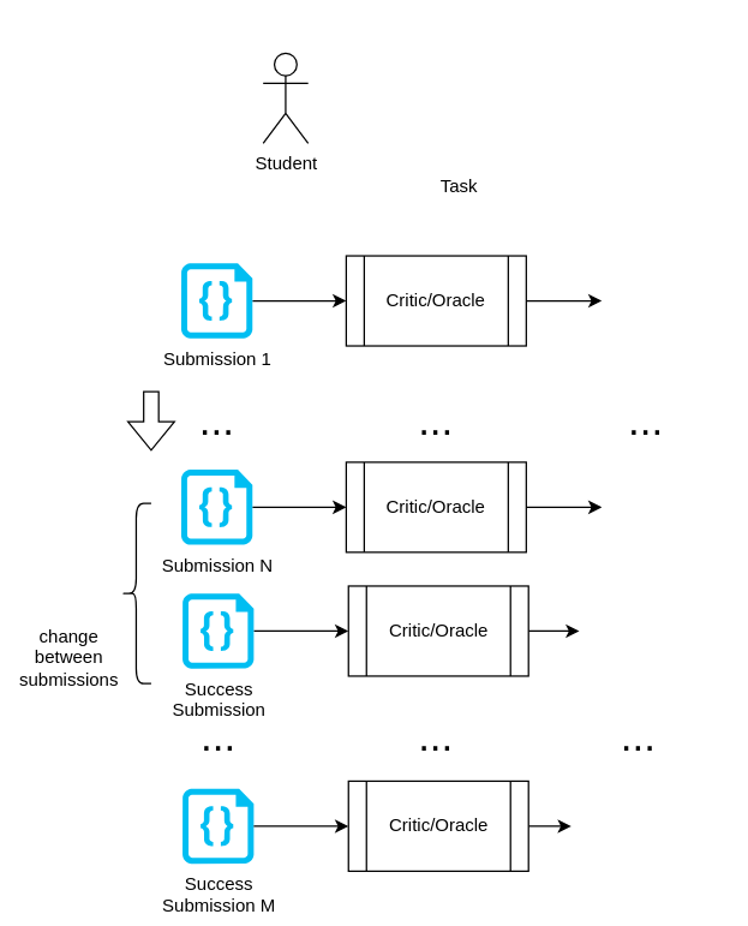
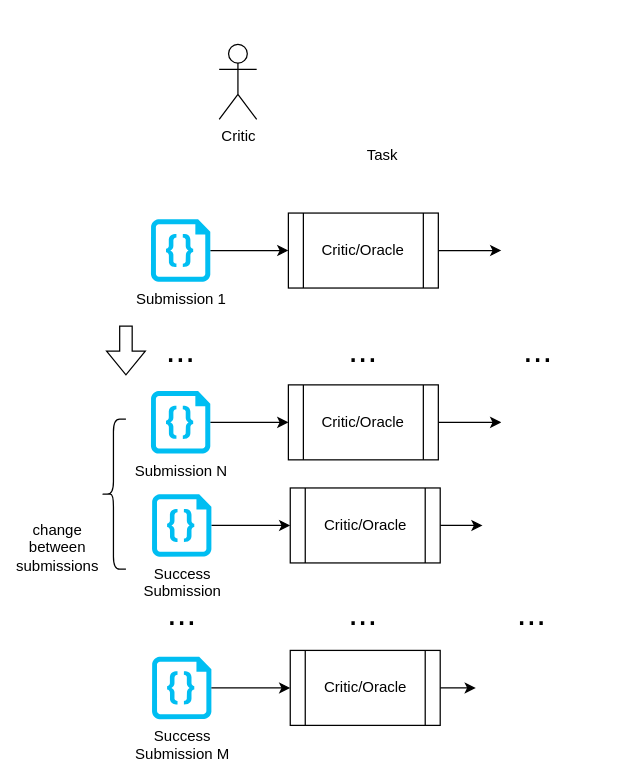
- <mxCell id="2" value="Student" style="shape=umlActor;verticalLabelPosition=bottom;verticalAlign=top;html=1;outlineConnect=0;" vertex="1" parent="1"><mxGeometry x="174.63" y="35" width="30" height="60" as="geometry" /></mxCell>
+ <mxCell id="2" value="Critic" style="shape=umlActor;verticalLabelPosition=bottom;verticalAlign=top;html=1;outlineConnect=0;" vertex="1" parent="1"><mxGeometry x="174.63" y="35" width="30" height="60" as="geometry" /></mxCell>
